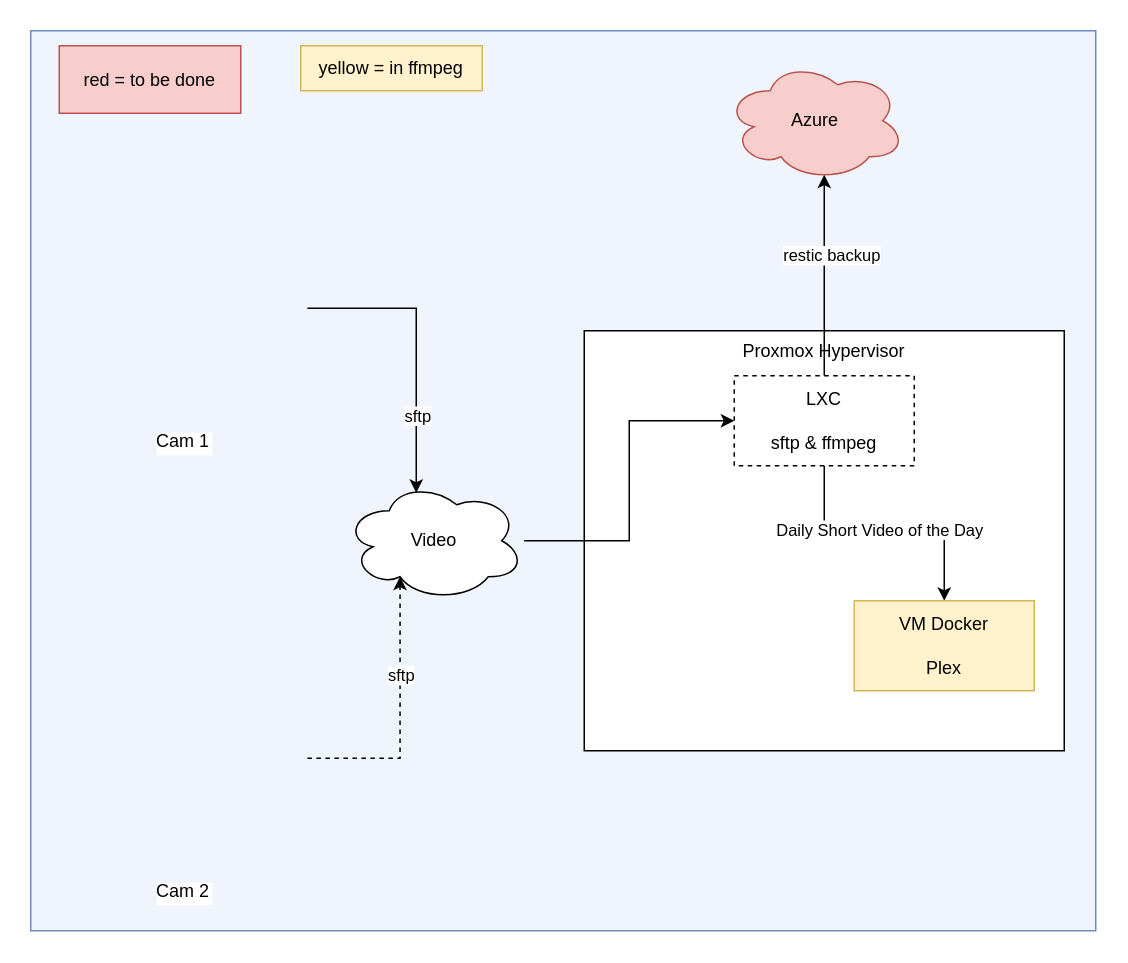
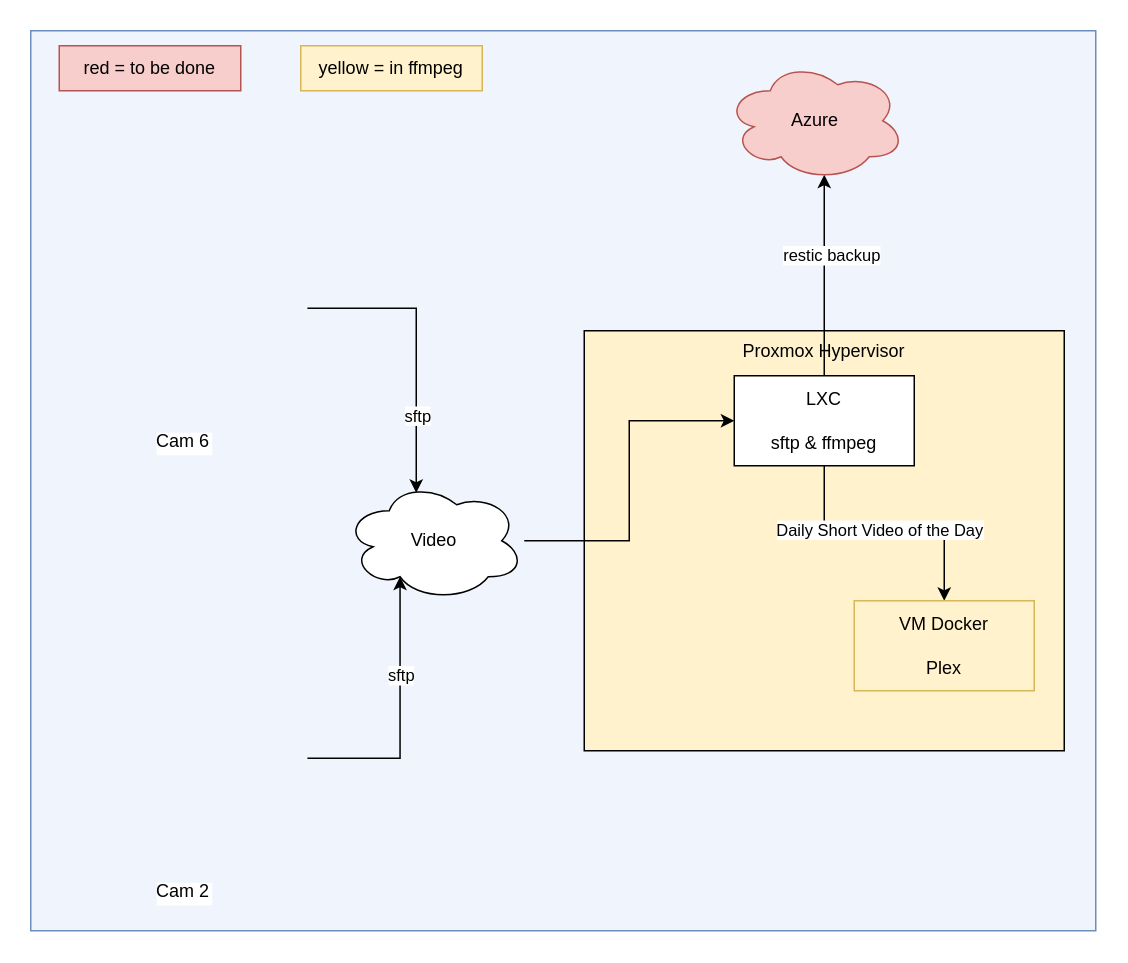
- <mxCell id="19" value="red = to be done" style="rounded=0;whiteSpace=wrap;html=1;fillColor=#f8cecc;strokeColor=#b85450;" vertex="1" parent="1"><mxGeometry x="39" y="30" width="121" height="45" as="geometry" /></mxCell>
+ <mxCell id="19" value="red = to be done" style="rounded=0;whiteSpace=wrap;html=1;fillColor=#f8cecc;strokeColor=#b85450;" vertex="1" parent="1"><mxGeometry x="39" y="30" width="121" height="30" as="geometry" /></mxCell>
- <mxCell id="16" value="LXC&lt;br&gt;&lt;br&gt;sftp &amp;amp; ffmpeg" style="rounded=0;whiteSpace=wrap;html=1;dashed=1;" vertex="1" parent="1"><mxGeometry x="489" y="250" width="120" height="60" as="geometry" /></mxCell>
+ <mxCell id="16" value="LXC&lt;br&gt;&lt;br&gt;sftp &amp;amp; ffmpeg" style="rounded=0;whiteSpace=wrap;html=1;" vertex="1" parent="1"><mxGeometry x="489" y="250" width="120" height="60" as="geometry" /></mxCell>
- <mxCell id="6" value="Cam 1" style="shape=image;verticalLabelPosition=bottom;labelBackgroundColor=default;verticalAlign=top;aspect=fixed;imageAspect=0;image=https://cam-do.com/cdn/shop/products/base-product-solarup-pack-solar-ac-power-1.png?v=1680733494;" vertex="1" parent="1"><mxGeometry x="39" y="130" width="165.45" height="150" as="geometry" /></mxCell>
+ <mxCell id="6" value="Cam 6" style="shape=image;verticalLabelPosition=bottom;labelBackgroundColor=default;verticalAlign=top;aspect=fixed;imageAspect=0;image=https://cam-do.com/cdn/shop/products/base-product-solarup-pack-solar-ac-power-1.png?v=1680733494;" vertex="1" parent="1"><mxGeometry x="39" y="130" width="165.45" height="150" as="geometry" /></mxCell>
- <mxCell id="3" value="Proxmox Hypervisor" style="rounded=0;whiteSpace=wrap;html=1;horizontal=1;verticalAlign=top;" vertex="1" parent="1"><mxGeometry x="389" y="220" width="320" height="280" as="geometry" /></mxCell>
+ <mxCell id="3" value="Proxmox Hypervisor" style="rounded=0;whiteSpace=wrap;html=1;horizontal=1;verticalAlign=top;fillColor=#fff2cc;" vertex="1" parent="1"><mxGeometry x="389" y="220" width="320" height="280" as="geometry" /></mxCell>
- <mxCell id="7" style="edgeStyle=orthogonalEdgeStyle;rounded=0;orthogonalLoop=1;jettySize=auto;html=1;entryX=0.31;entryY=0.8;entryDx=0;entryDy=0;entryPerimeter=0;dashed=1;" edge="1" parent="1" source="9" target="11"><mxGeometry relative="1" as="geometry" /></mxCell>
+ <mxCell id="7" style="edgeStyle=orthogonalEdgeStyle;rounded=0;orthogonalLoop=1;jettySize=auto;html=1;entryX=0.31;entryY=0.8;entryDx=0;entryDy=0;entryPerimeter=0;" edge="1" parent="1" source="9" target="11"><mxGeometry relative="1" as="geometry" /></mxCell>
